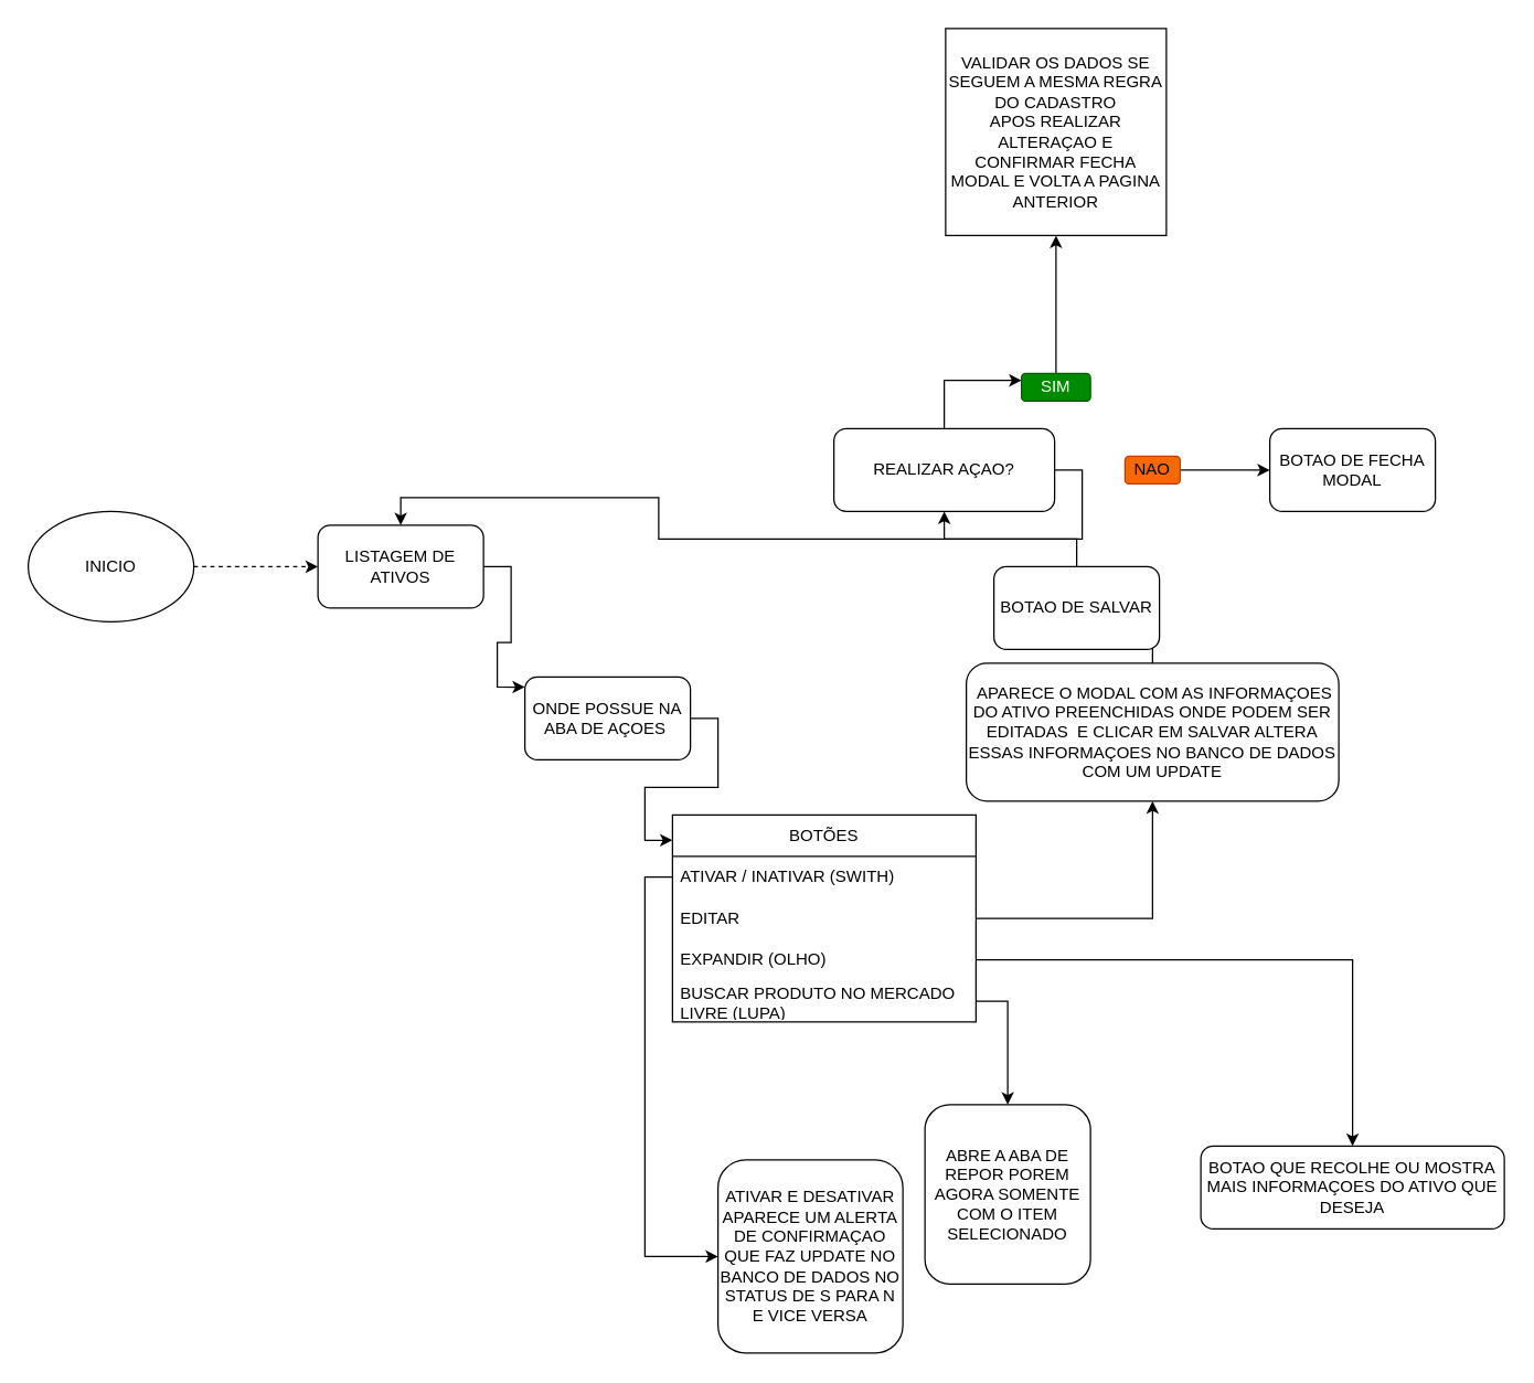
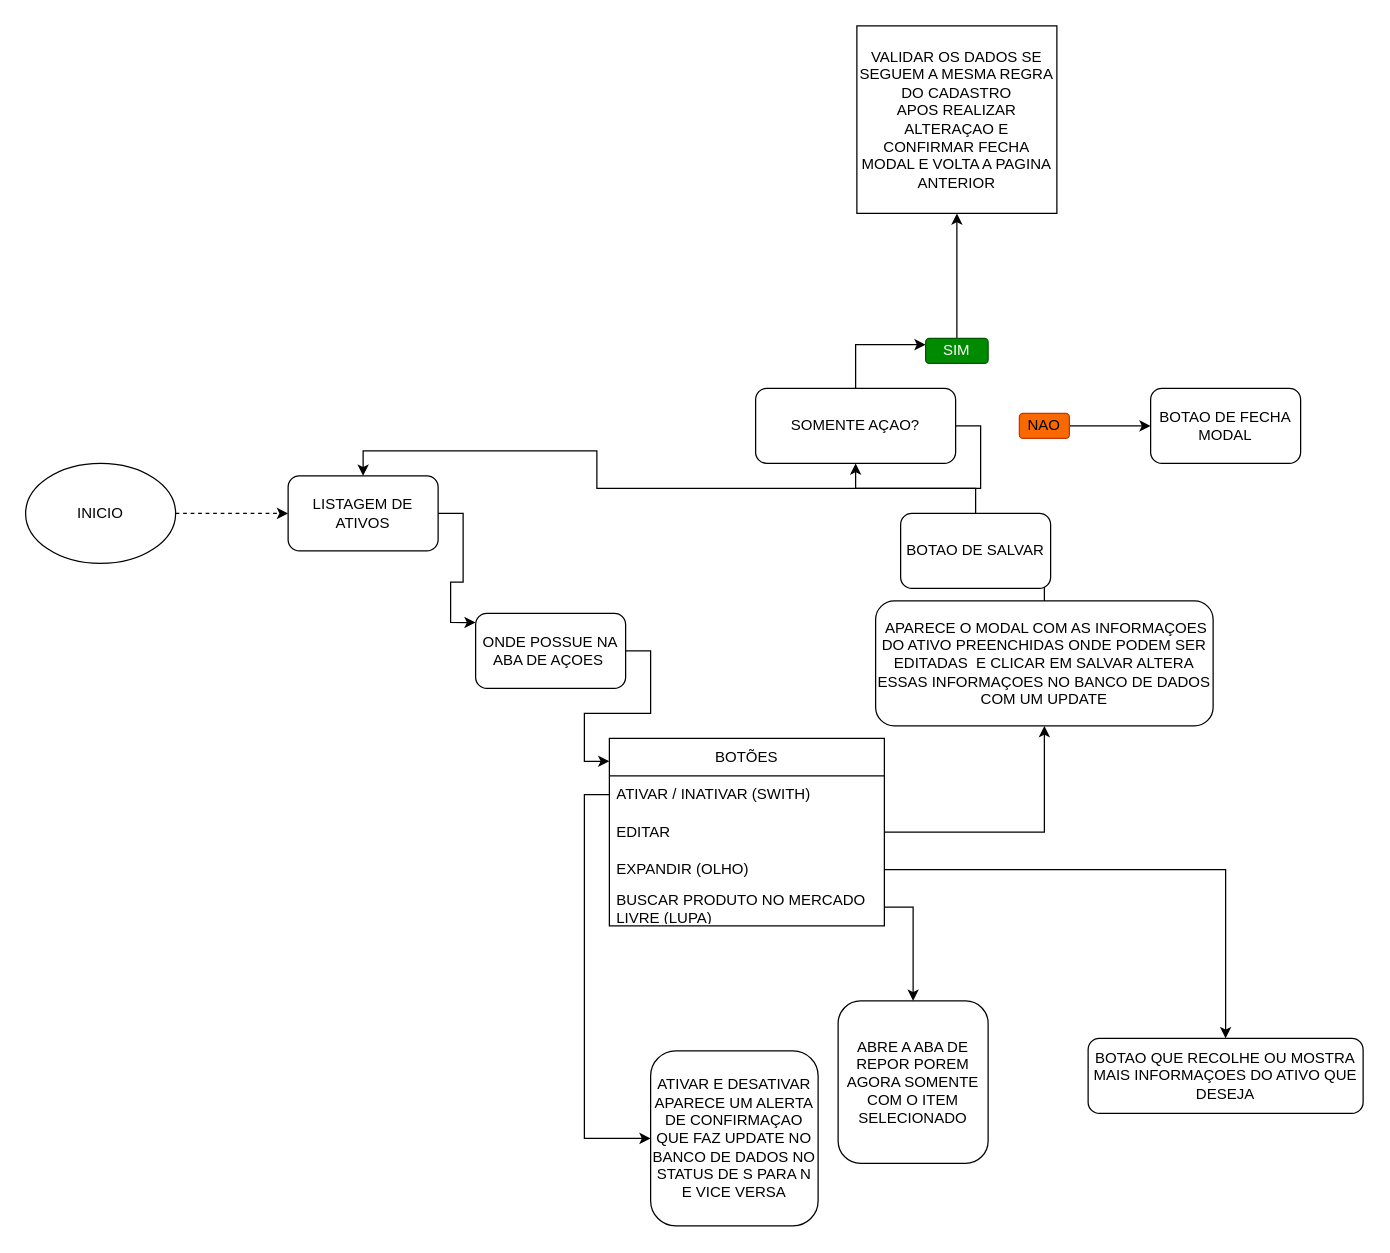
- <mxCell id="17" value="REALIZAR AÇAO?" style="rounded=1;whiteSpace=wrap;html=1;" vertex="1" parent="1"><mxGeometry x="604" y="310" width="160" height="60" as="geometry" /></mxCell>
+ <mxCell id="17" value="SOMENTE AÇAO?" style="rounded=1;whiteSpace=wrap;html=1;" vertex="1" parent="1"><mxGeometry x="604" y="310" width="160" height="60" as="geometry" /></mxCell>
